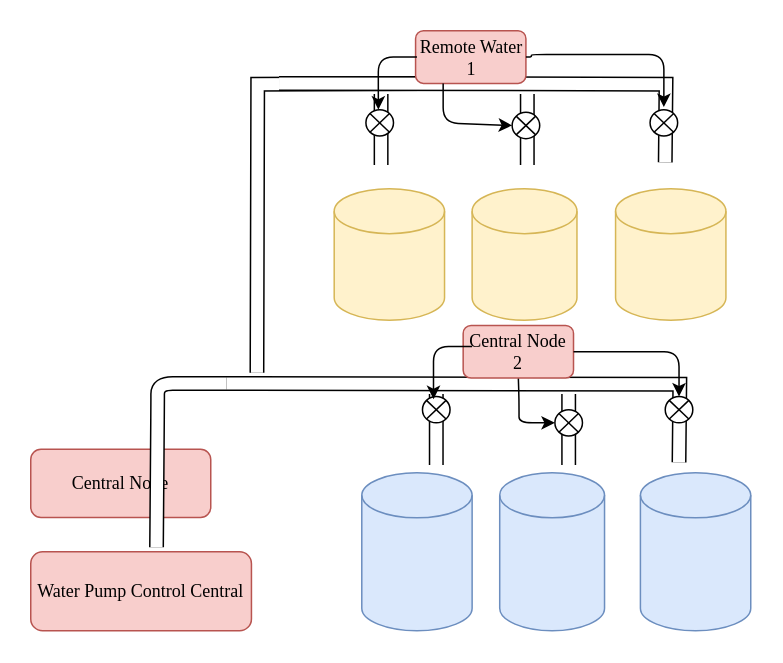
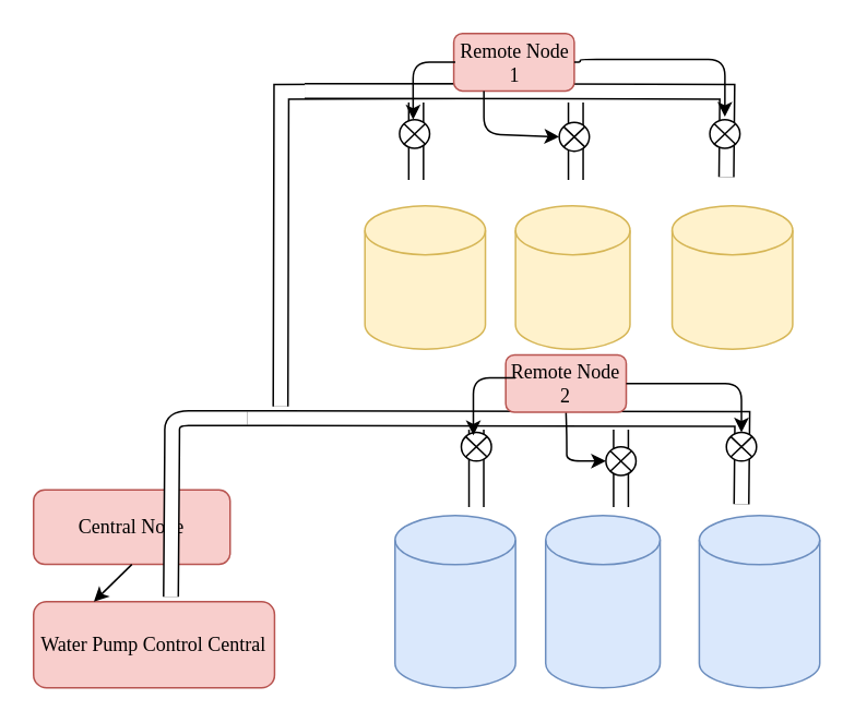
- <mxCell id="18" value="Remote Water 1" style="rounded=1;whiteSpace=wrap;html=1;fillColor=#f8cecc;strokeColor=#b85450;fontFamily=Verdana;fontSize=12;" vertex="1" parent="1"><mxGeometry x="276.552" y="20" width="73.563" height="35.088" as="geometry" /></mxCell>
+ <mxCell id="18" value="Remote Node 1" style="rounded=1;whiteSpace=wrap;html=1;fillColor=#f8cecc;strokeColor=#b85450;fontFamily=Verdana;fontSize=12;" vertex="1" parent="1"><mxGeometry x="276.552" y="20" width="73.563" height="35.088" as="geometry" /></mxCell>
- <mxCell id="30" value="Central Node 2" style="rounded=1;whiteSpace=wrap;html=1;fillColor=#f8cecc;strokeColor=#b85450;fontFamily=Verdana;fontSize=12;" vertex="1" parent="1"><mxGeometry x="308.276" y="216.491" width="73.563" height="35.088" as="geometry" /></mxCell>
+ <mxCell id="30" value="Remote Node 2" style="rounded=1;whiteSpace=wrap;html=1;fillColor=#f8cecc;strokeColor=#b85450;fontFamily=Verdana;fontSize=12;" vertex="1" parent="1"><mxGeometry x="308.276" y="216.491" width="73.563" height="35.088" as="geometry" /></mxCell>
+ <mxCell id="17" style="edgeStyle=none;rounded=1;orthogonalLoop=1;jettySize=auto;html=1;exitX=0.5;exitY=1;exitDx=0;exitDy=0;fontSize=8;entryX=0.25;entryY=0;entryDx=0;entryDy=0;" edge="1" parent="1" source="3" target="16"><mxGeometry relative="1" as="geometry" /></mxCell>
